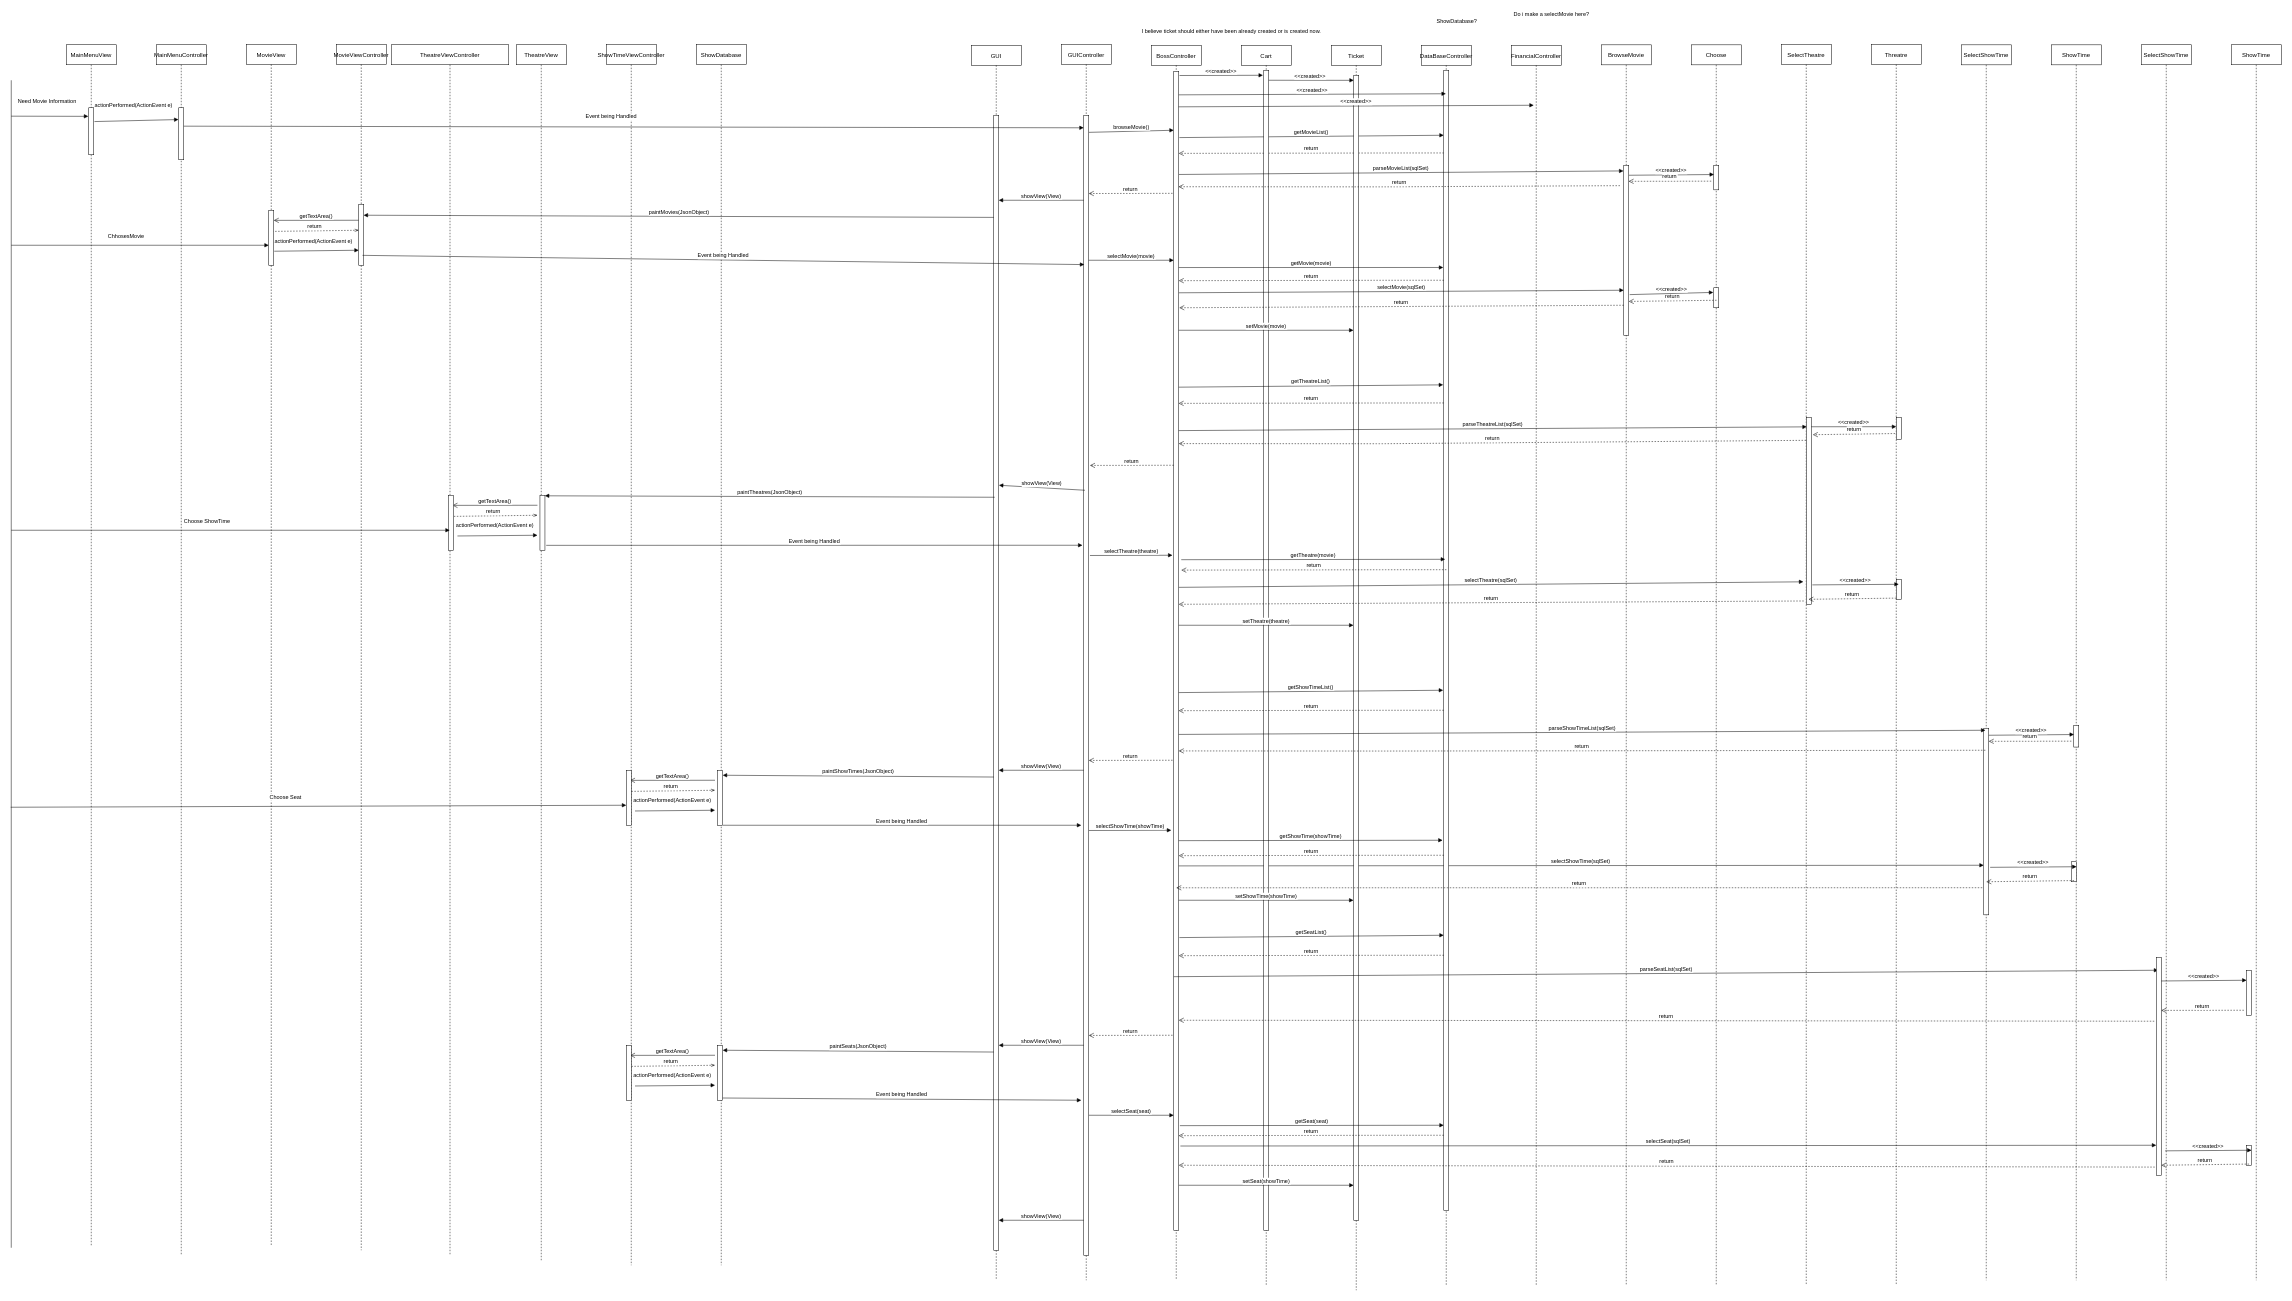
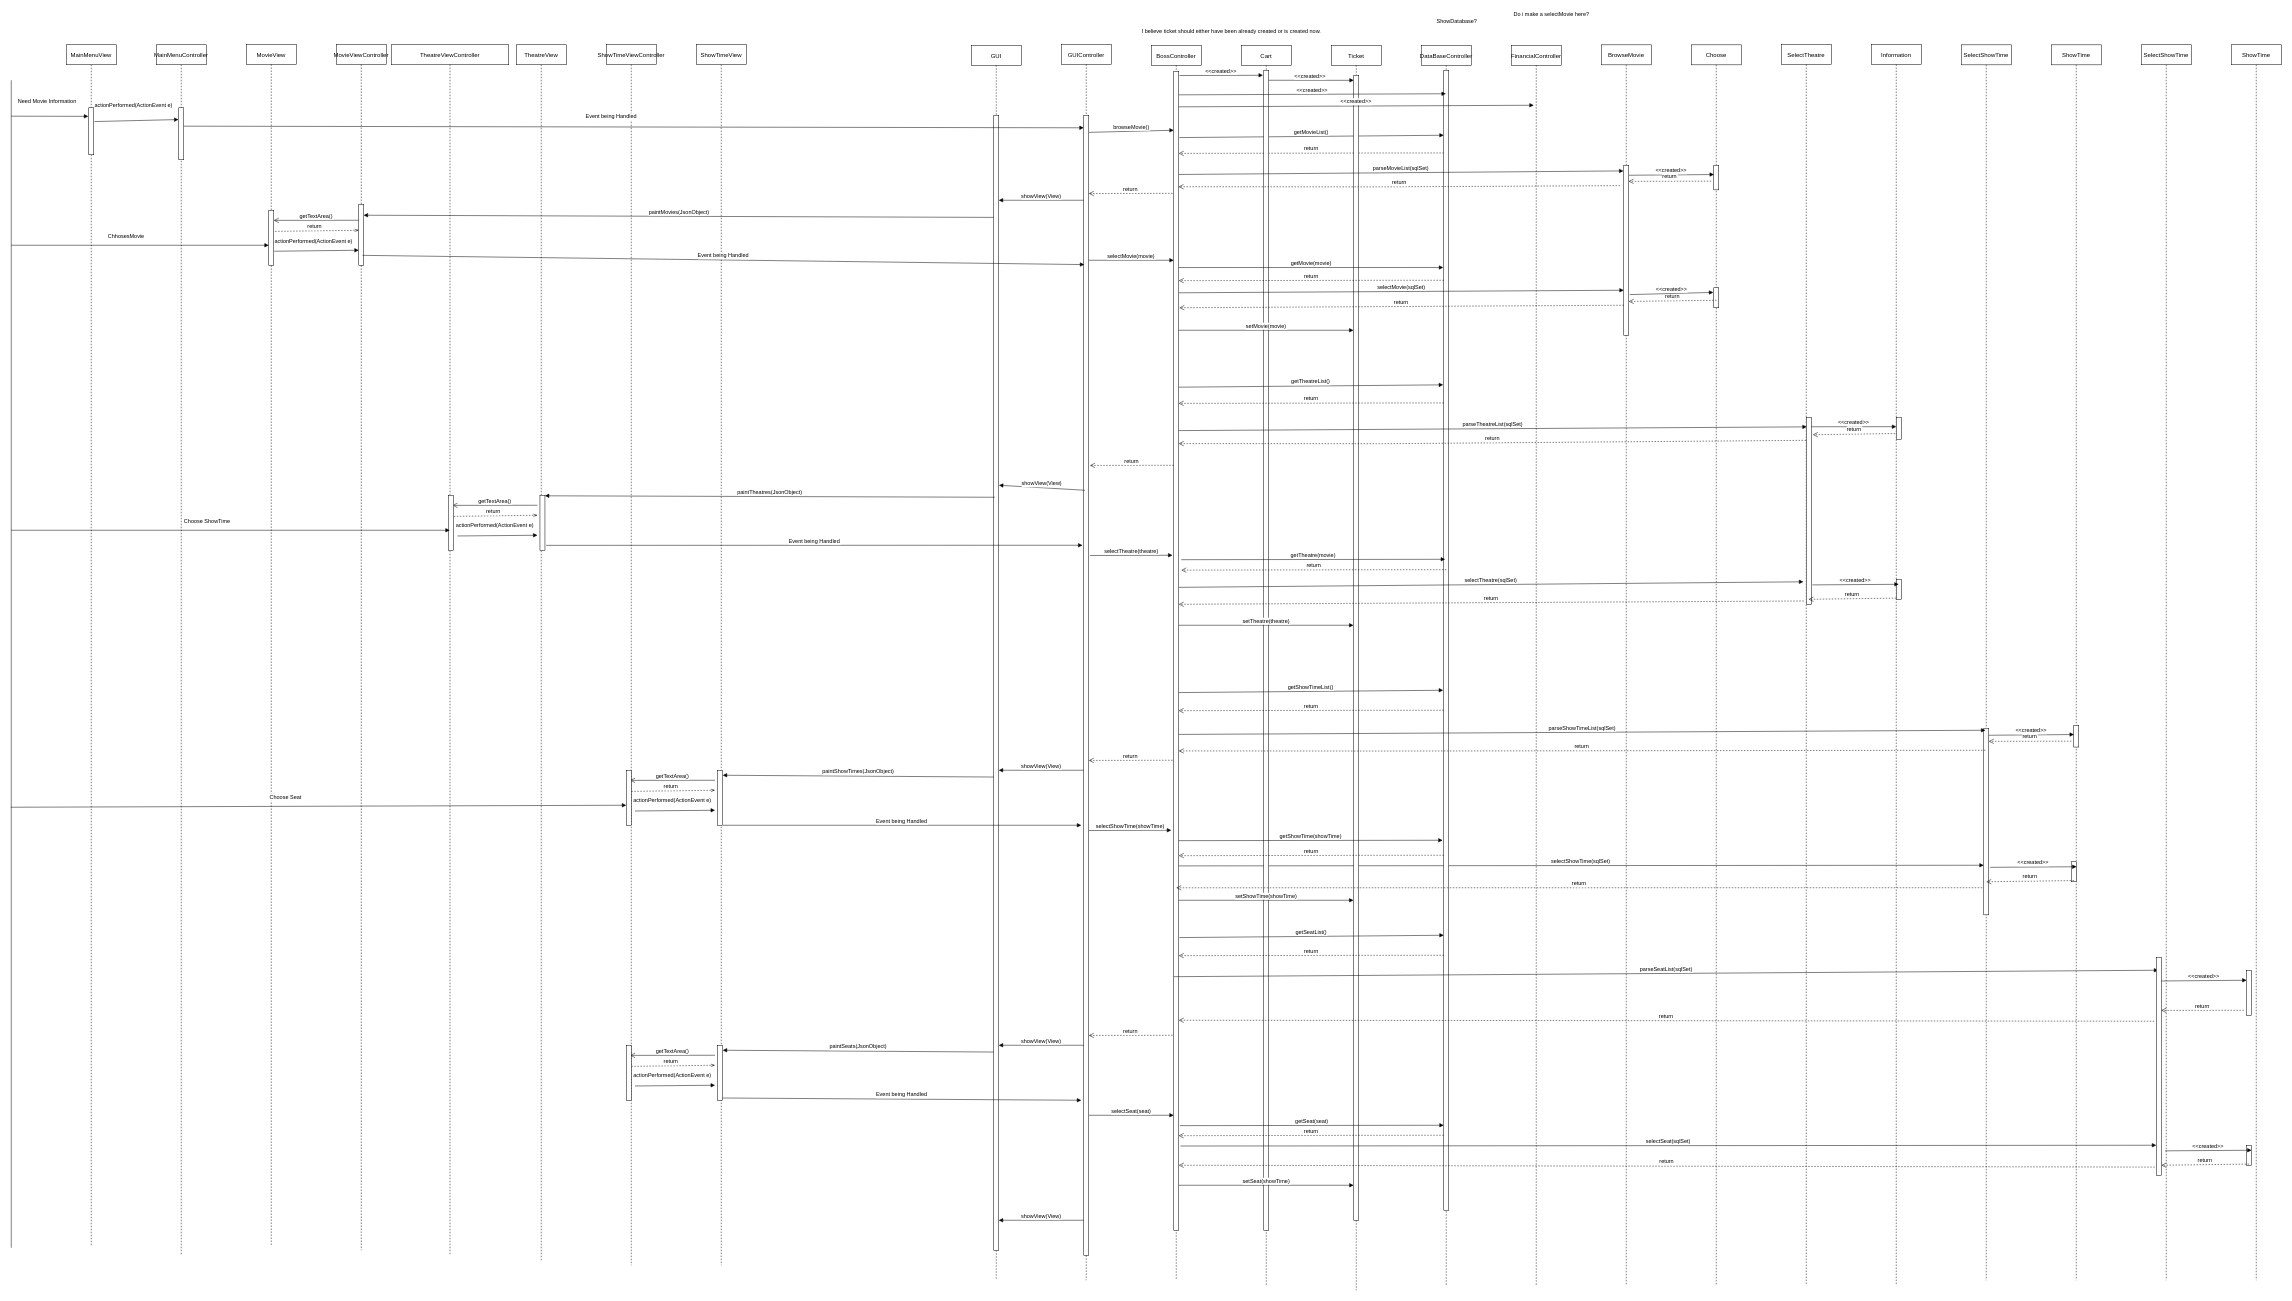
- <mxCell id="87" value="ShowDatabase" style="shape=umlLifeline;perimeter=lifelinePerimeter;container=1;collapsible=0;recursiveResize=0;rounded=0;shadow=0;strokeWidth=1;" vertex="1" parent="1"><mxGeometry x="1392" y="88.83" width="100" height="2441.17" as="geometry" /></mxCell>
+ <mxCell id="87" value="ShowTimeView" style="shape=umlLifeline;perimeter=lifelinePerimeter;container=1;collapsible=0;recursiveResize=0;rounded=0;shadow=0;strokeWidth=1;" vertex="1" parent="1"><mxGeometry x="1392" y="88.83" width="100" height="2441.17" as="geometry" /></mxCell>
- <mxCell id="16" value="Threatre" style="shape=umlLifeline;perimeter=lifelinePerimeter;container=1;collapsible=0;recursiveResize=0;rounded=0;shadow=0;strokeWidth=1;" vertex="1" parent="1"><mxGeometry x="3742" y="88.6" width="100" height="2481.4" as="geometry" /></mxCell>
+ <mxCell id="16" value="Information" style="shape=umlLifeline;perimeter=lifelinePerimeter;container=1;collapsible=0;recursiveResize=0;rounded=0;shadow=0;strokeWidth=1;" vertex="1" parent="1"><mxGeometry x="3742" y="88.6" width="100" height="2481.4" as="geometry" /></mxCell>
